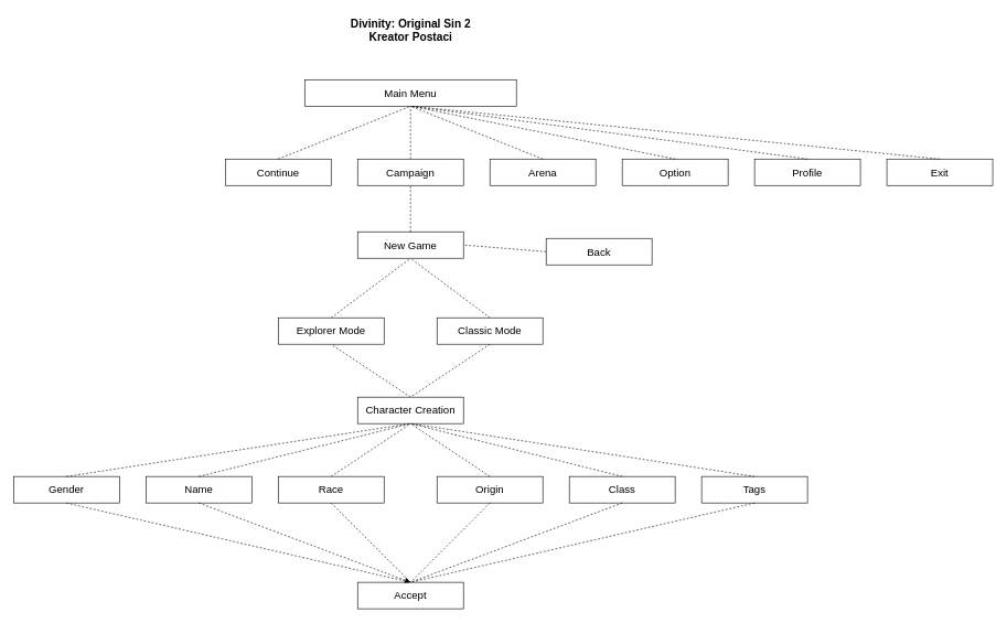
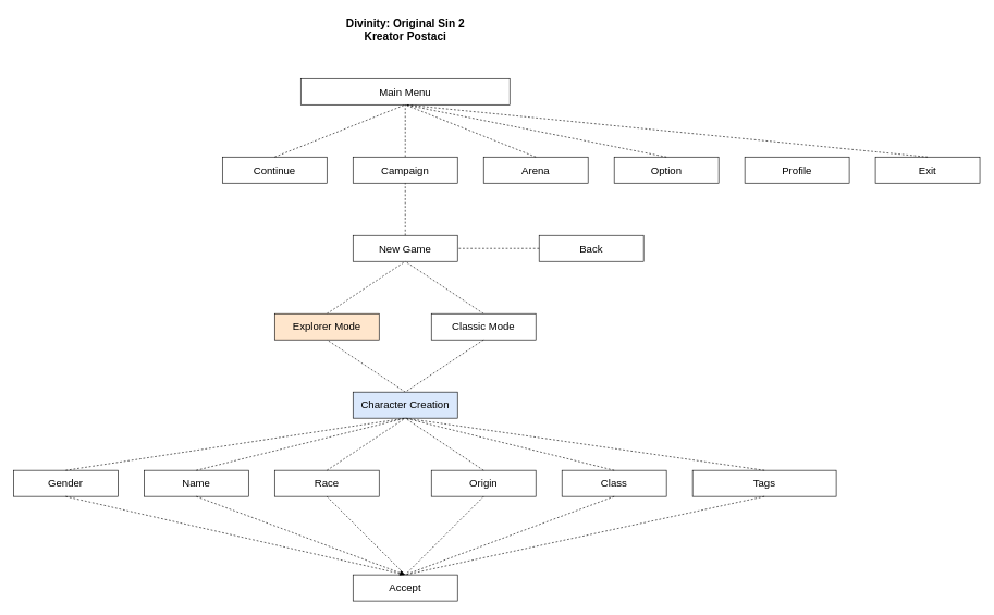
- <mxCell id="44" value="" style="endArrow=none;dashed=1;html=1;entryX=0.5;entryY=1;entryDx=0;entryDy=0;exitX=0.5;exitY=0;exitDx=0;exitDy=0;" edge="1" parent="1" source="42" target="2"><mxGeometry width="50" height="50" relative="1" as="geometry"><mxPoint x="1220" y="95.294" as="sourcePoint" /><mxPoint x="510" y="940" as="targetPoint" /></mxGeometry></mxCell>
- <mxCell id="5" value="&lt;font style=&quot;font-size: 16px&quot;&gt;New Game&lt;/font&gt;" style="rounded=0;whiteSpace=wrap;html=1;" vertex="1" parent="1"><mxGeometry x="540" y="350" width="160" height="40" as="geometry" /></mxCell>
+ <mxCell id="5" value="&lt;font style=&quot;font-size: 16px&quot;&gt;New Game&lt;/font&gt;" style="rounded=0;whiteSpace=wrap;html=1;" vertex="1" parent="1"><mxGeometry x="540" y="360" width="160" height="40" as="geometry" /></mxCell>
- <mxCell id="9" value="&lt;font style=&quot;font-size: 16px&quot;&gt;Explorer Mode&lt;/font&gt;" style="rounded=0;whiteSpace=wrap;html=1;" vertex="1" parent="1"><mxGeometry x="420" y="480" width="160" height="40" as="geometry" /></mxCell>
+ <mxCell id="9" value="&lt;font style=&quot;font-size: 16px&quot;&gt;Explorer Mode&lt;/font&gt;" style="rounded=0;whiteSpace=wrap;html=1;fillColor=#ffe6cc;" vertex="1" parent="1"><mxGeometry x="420" y="480" width="160" height="40" as="geometry" /></mxCell>
- <mxCell id="15" value="&lt;font style=&quot;font-size: 16px&quot;&gt;Character Creation&lt;/font&gt;" style="rounded=0;whiteSpace=wrap;html=1;" vertex="1" parent="1"><mxGeometry x="540" y="600" width="160" height="40" as="geometry" /></mxCell>
+ <mxCell id="15" value="&lt;font style=&quot;font-size: 16px&quot;&gt;Character Creation&lt;/font&gt;" style="rounded=0;whiteSpace=wrap;html=1;fillColor=#dae8fc;" vertex="1" parent="1"><mxGeometry x="540" y="600" width="160" height="40" as="geometry" /></mxCell>
- <mxCell id="21" value="&lt;font style=&quot;font-size: 16px&quot;&gt;Tags&lt;/font&gt;" style="rounded=0;whiteSpace=wrap;html=1;" vertex="1" parent="1"><mxGeometry x="1060" y="720" width="160" height="40" as="geometry" /></mxCell>
+ <mxCell id="21" value="&lt;font style=&quot;font-size: 16px&quot;&gt;Tags&lt;/font&gt;" style="rounded=0;whiteSpace=wrap;html=1;" vertex="1" parent="1"><mxGeometry x="1060" y="720" width="220" height="40" as="geometry" /></mxCell>
